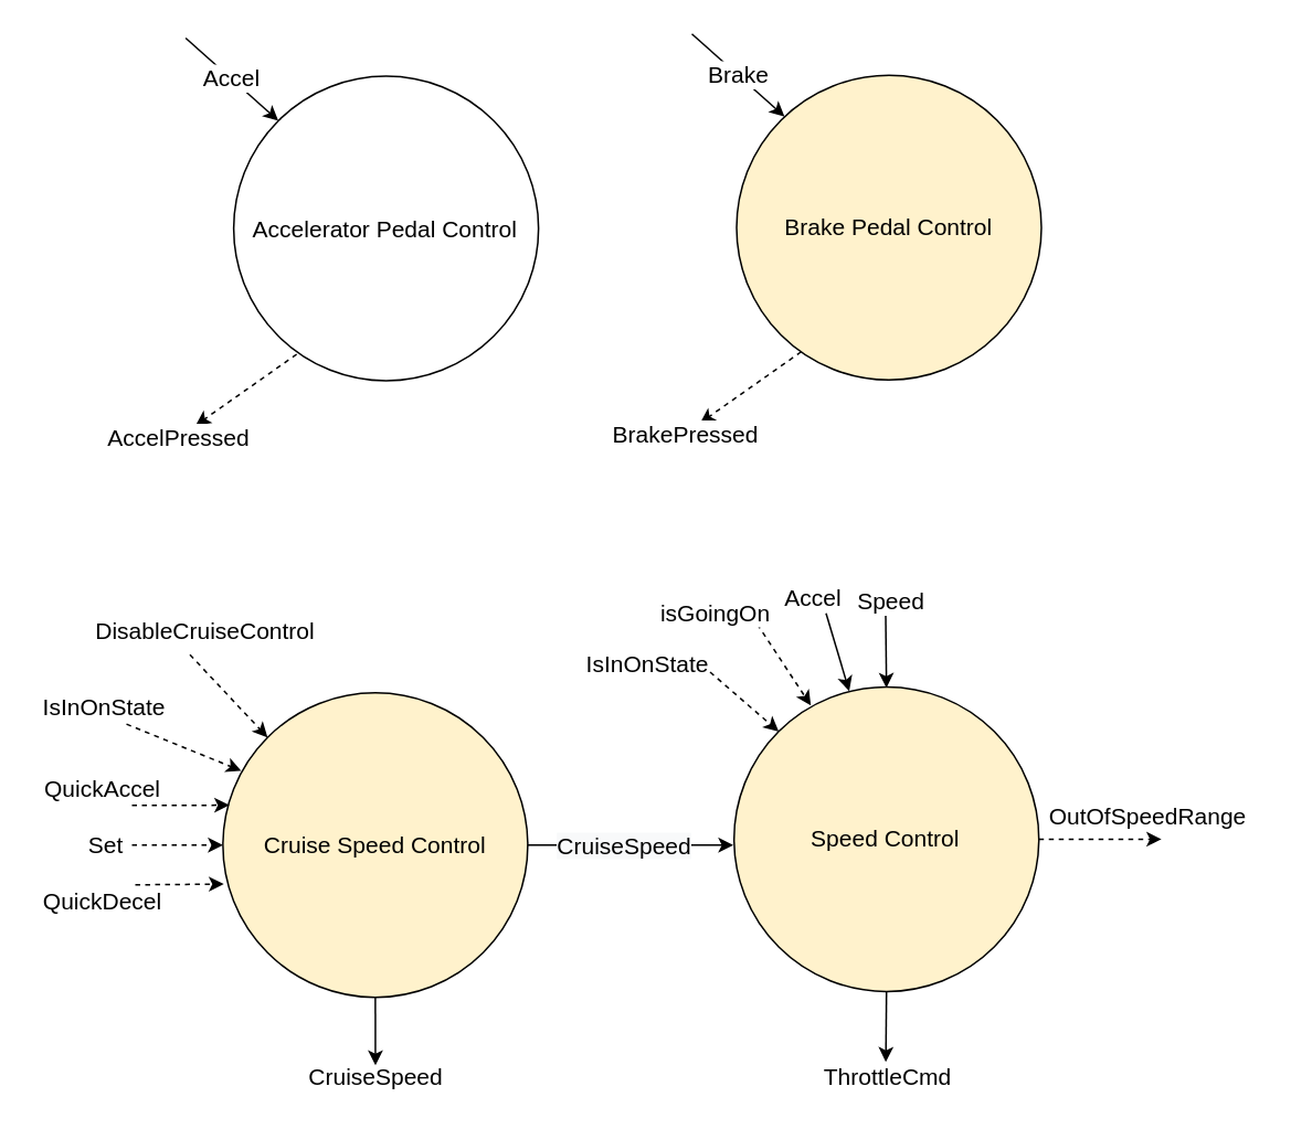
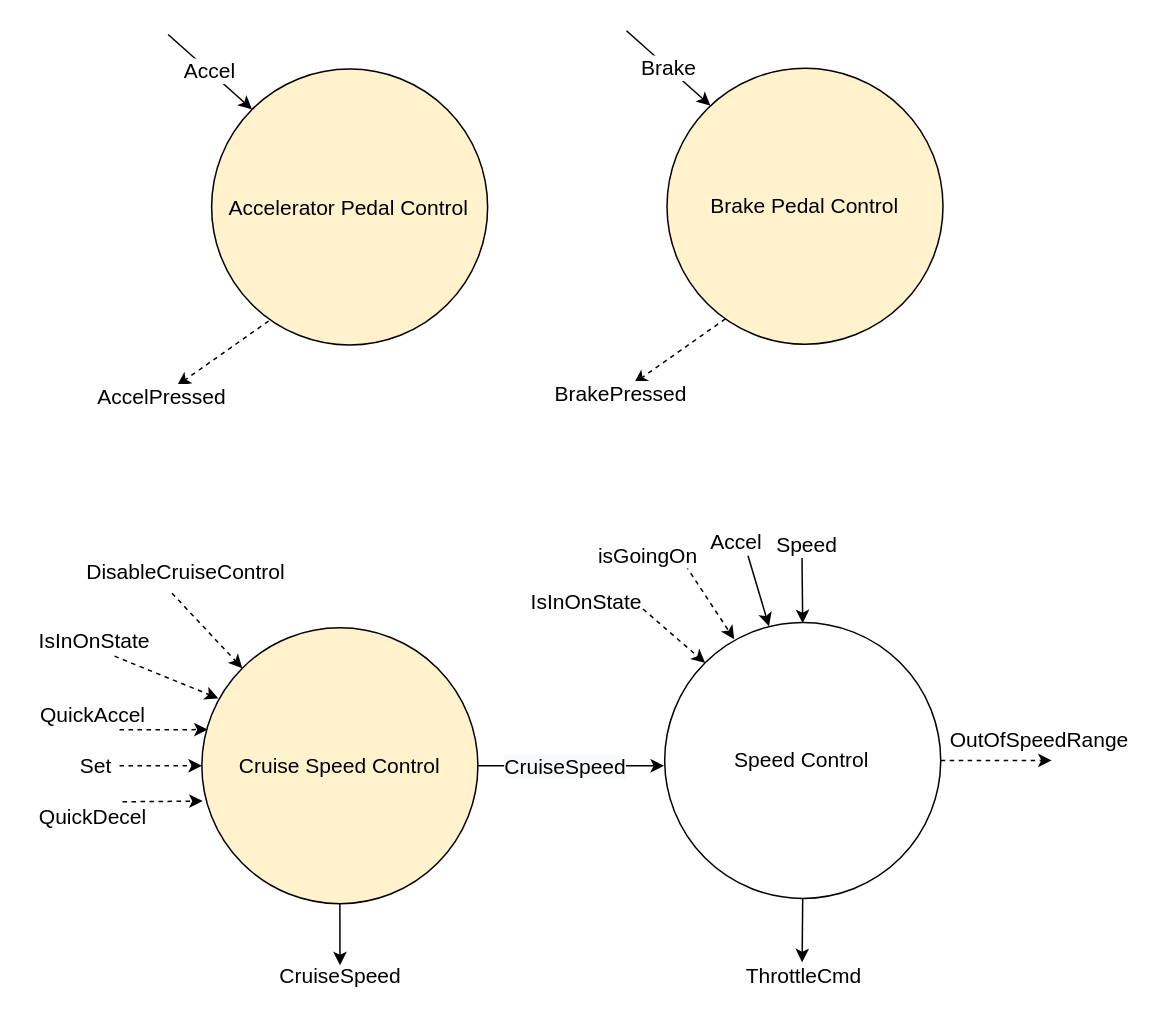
- <mxCell id="2" value="Accelerator Pedal Control" style="ellipse;whiteSpace=wrap;html=1;aspect=fixed;fontSize=14;" parent="1" vertex="1"><mxGeometry x="140.42" y="45.5" width="184" height="184" as="geometry" /></mxCell>
+ <mxCell id="2" value="Accelerator Pedal Control" style="ellipse;whiteSpace=wrap;html=1;aspect=fixed;fontSize=14;fillColor=#fff2cc;" parent="1" vertex="1"><mxGeometry x="140.42" y="45.5" width="184" height="184" as="geometry" /></mxCell>
- <mxCell id="4" value="Speed Control" style="ellipse;whiteSpace=wrap;html=1;aspect=fixed;fontSize=14;fillColor=#fff2cc;" parent="1" vertex="1"><mxGeometry x="442.47" y="414.45" width="184" height="184" as="geometry" /></mxCell>
+ <mxCell id="4" value="Speed Control" style="ellipse;whiteSpace=wrap;html=1;aspect=fixed;fontSize=14;" parent="1" vertex="1"><mxGeometry x="442.47" y="414.45" width="184" height="184" as="geometry" /></mxCell>
